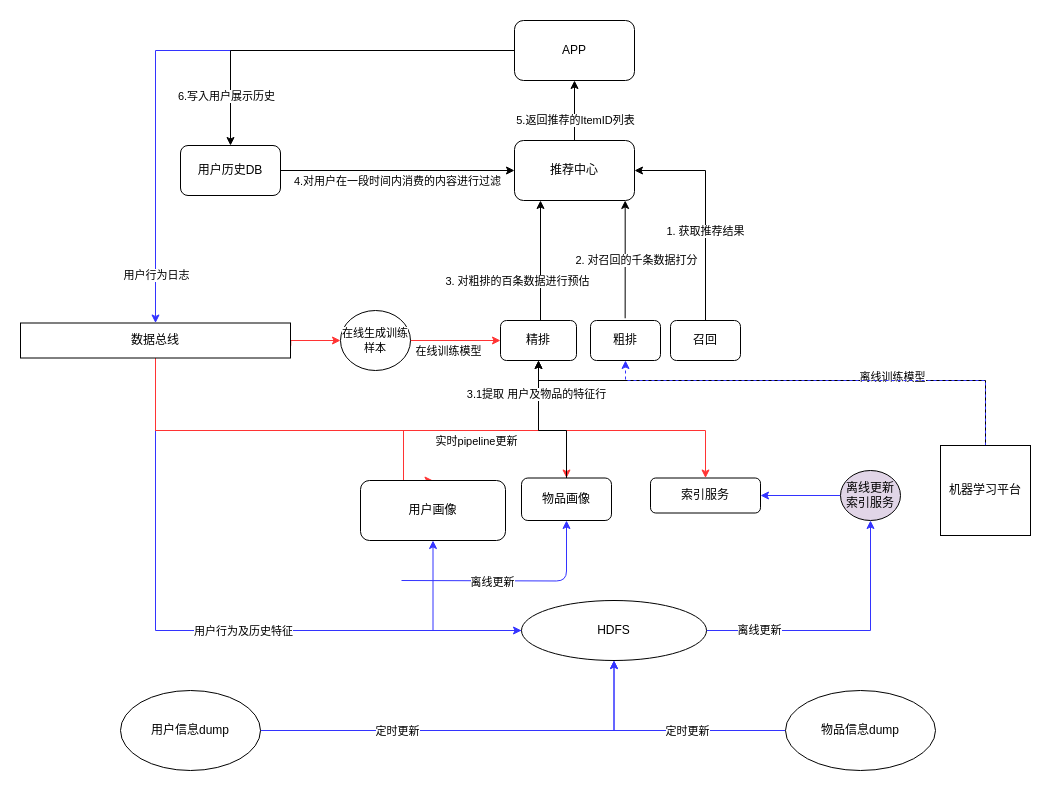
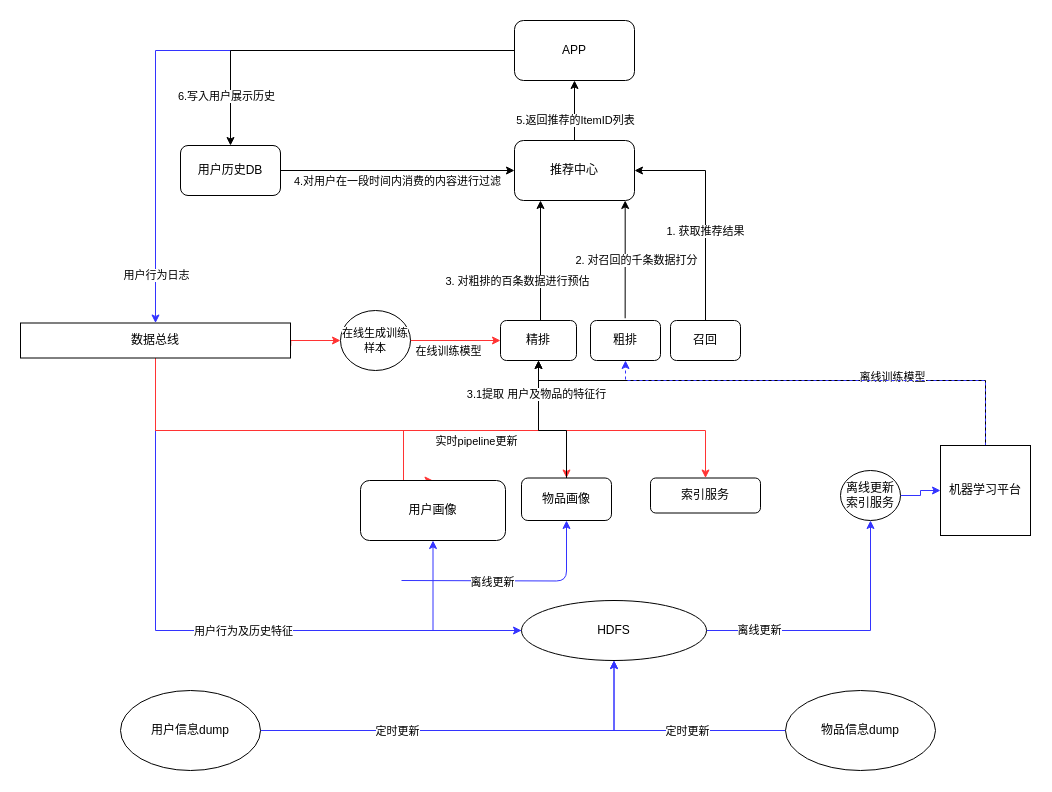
- <mxCell id="35" style="edgeStyle=orthogonalEdgeStyle;rounded=0;orthogonalLoop=1;jettySize=auto;html=1;entryX=1;entryY=0.5;entryDx=0;entryDy=0;strokeColor=#3333FF;" edge="1" parent="1" source="36" target="8"><mxGeometry relative="1" as="geometry" /></mxCell>
+ <mxCell id="35" style="edgeStyle=orthogonalEdgeStyle;rounded=0;orthogonalLoop=1;jettySize=auto;html=1;strokeColor=#3333FF;" edge="1" parent="1" source="36" target="55"><mxGeometry relative="1" as="geometry" /></mxCell>
- <mxCell id="36" value="离线更新索引服务" style="ellipse;whiteSpace=wrap;html=1;fillColor=#e1d5e7;" vertex="1" parent="1"><mxGeometry x="840" y="470" width="60" height="50" as="geometry" /></mxCell>
+ <mxCell id="36" value="离线更新索引服务" style="ellipse;whiteSpace=wrap;html=1;" vertex="1" parent="1"><mxGeometry x="840" y="470" width="60" height="50" as="geometry" /></mxCell>
